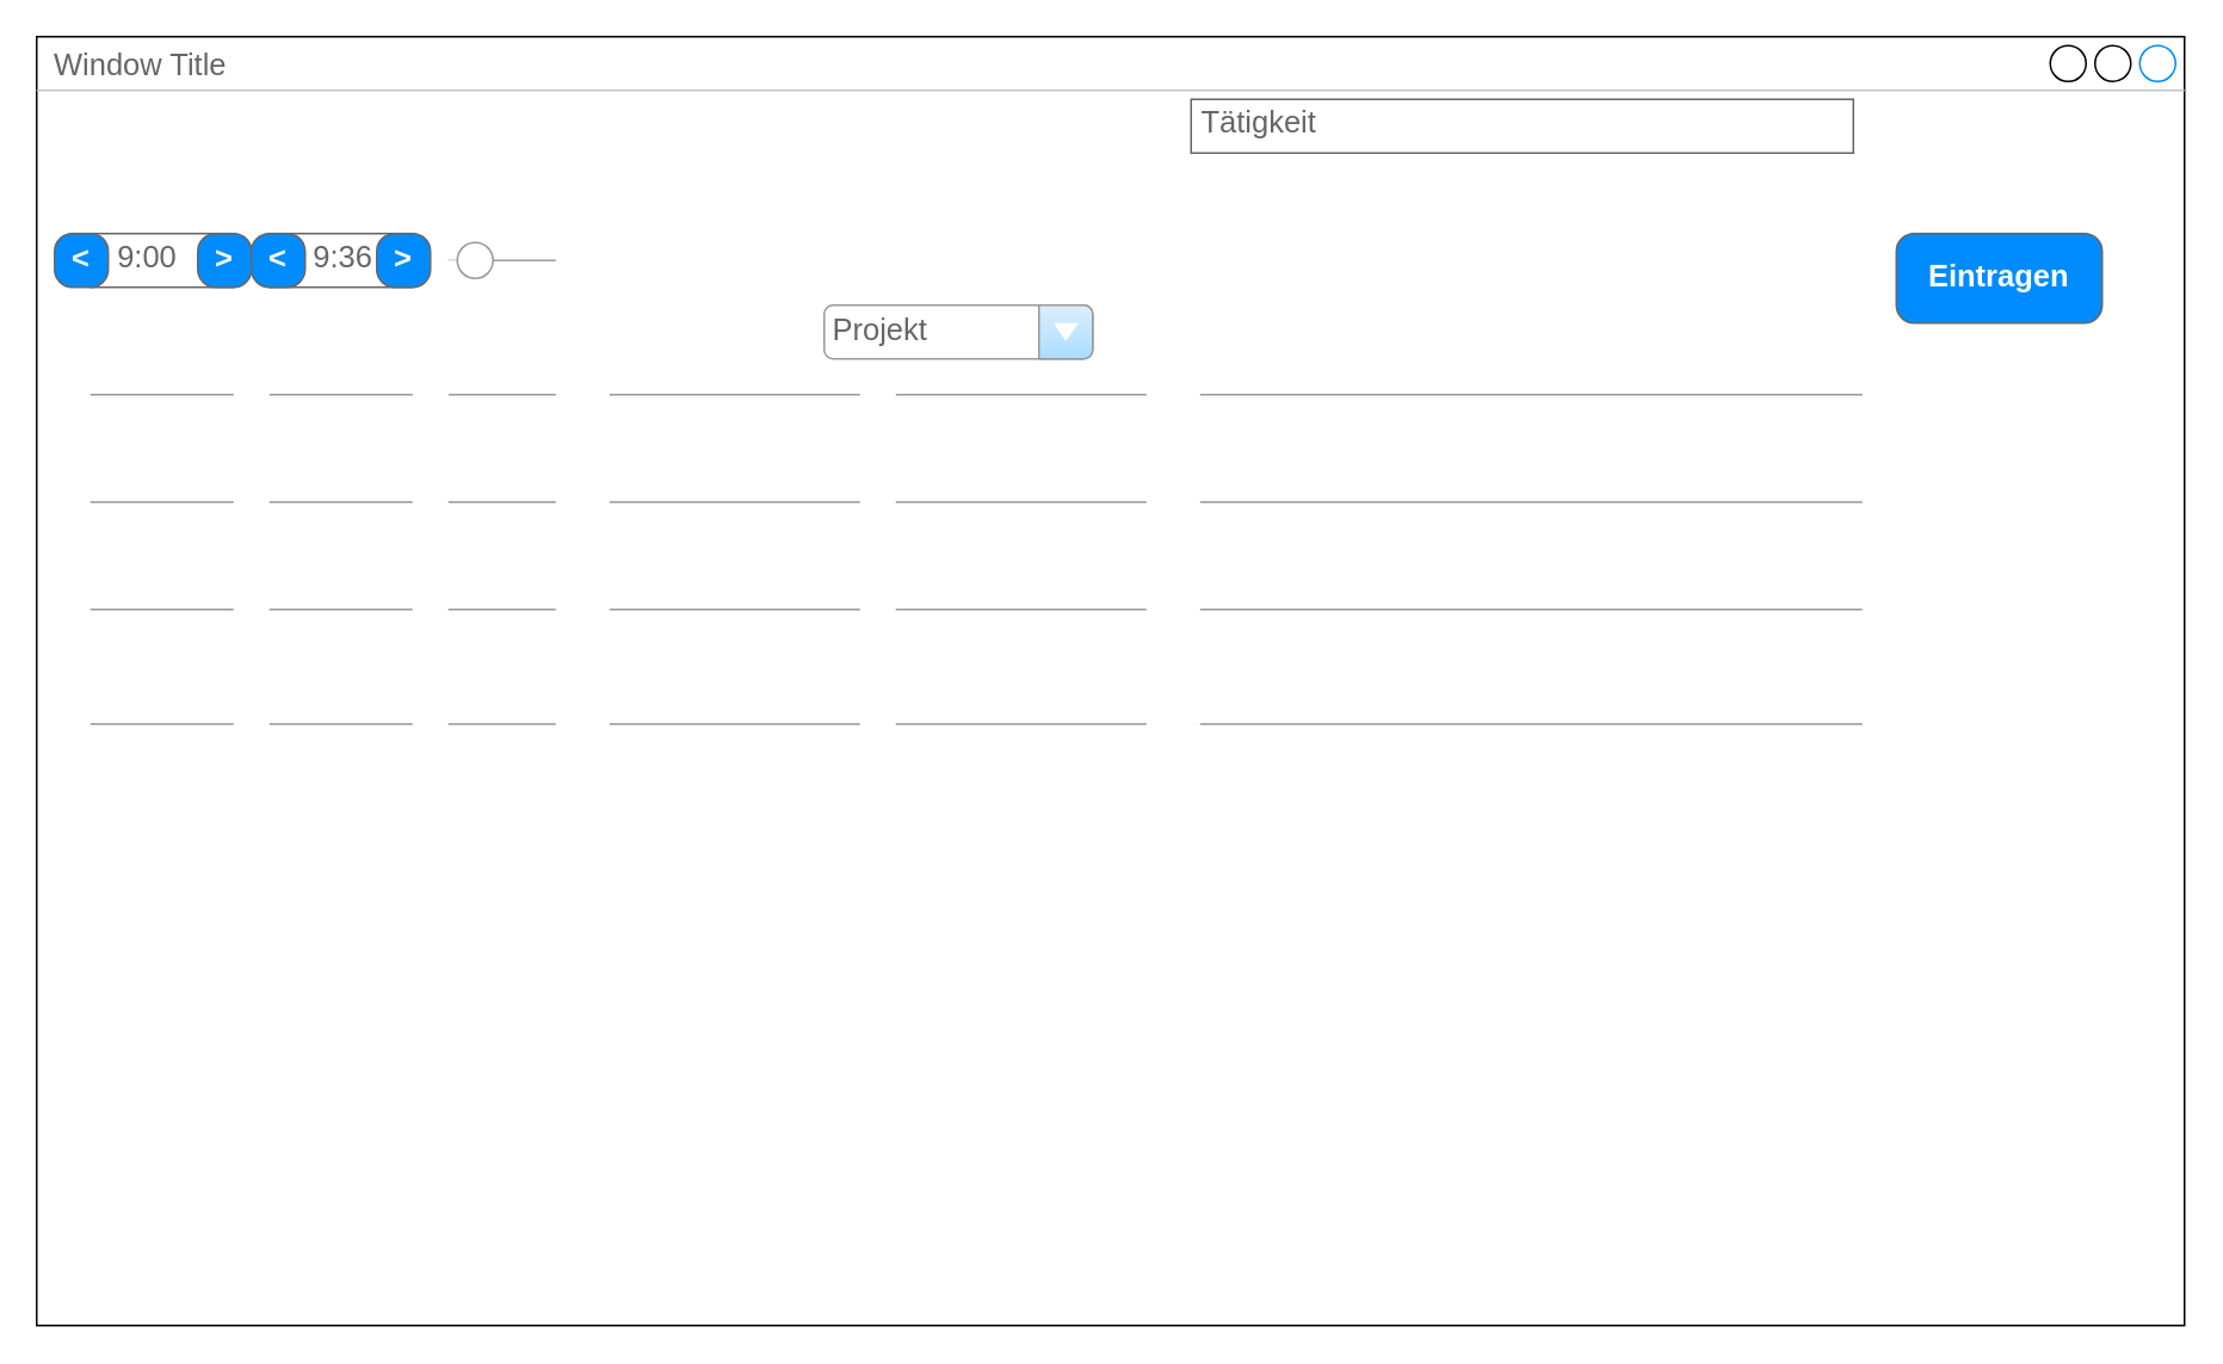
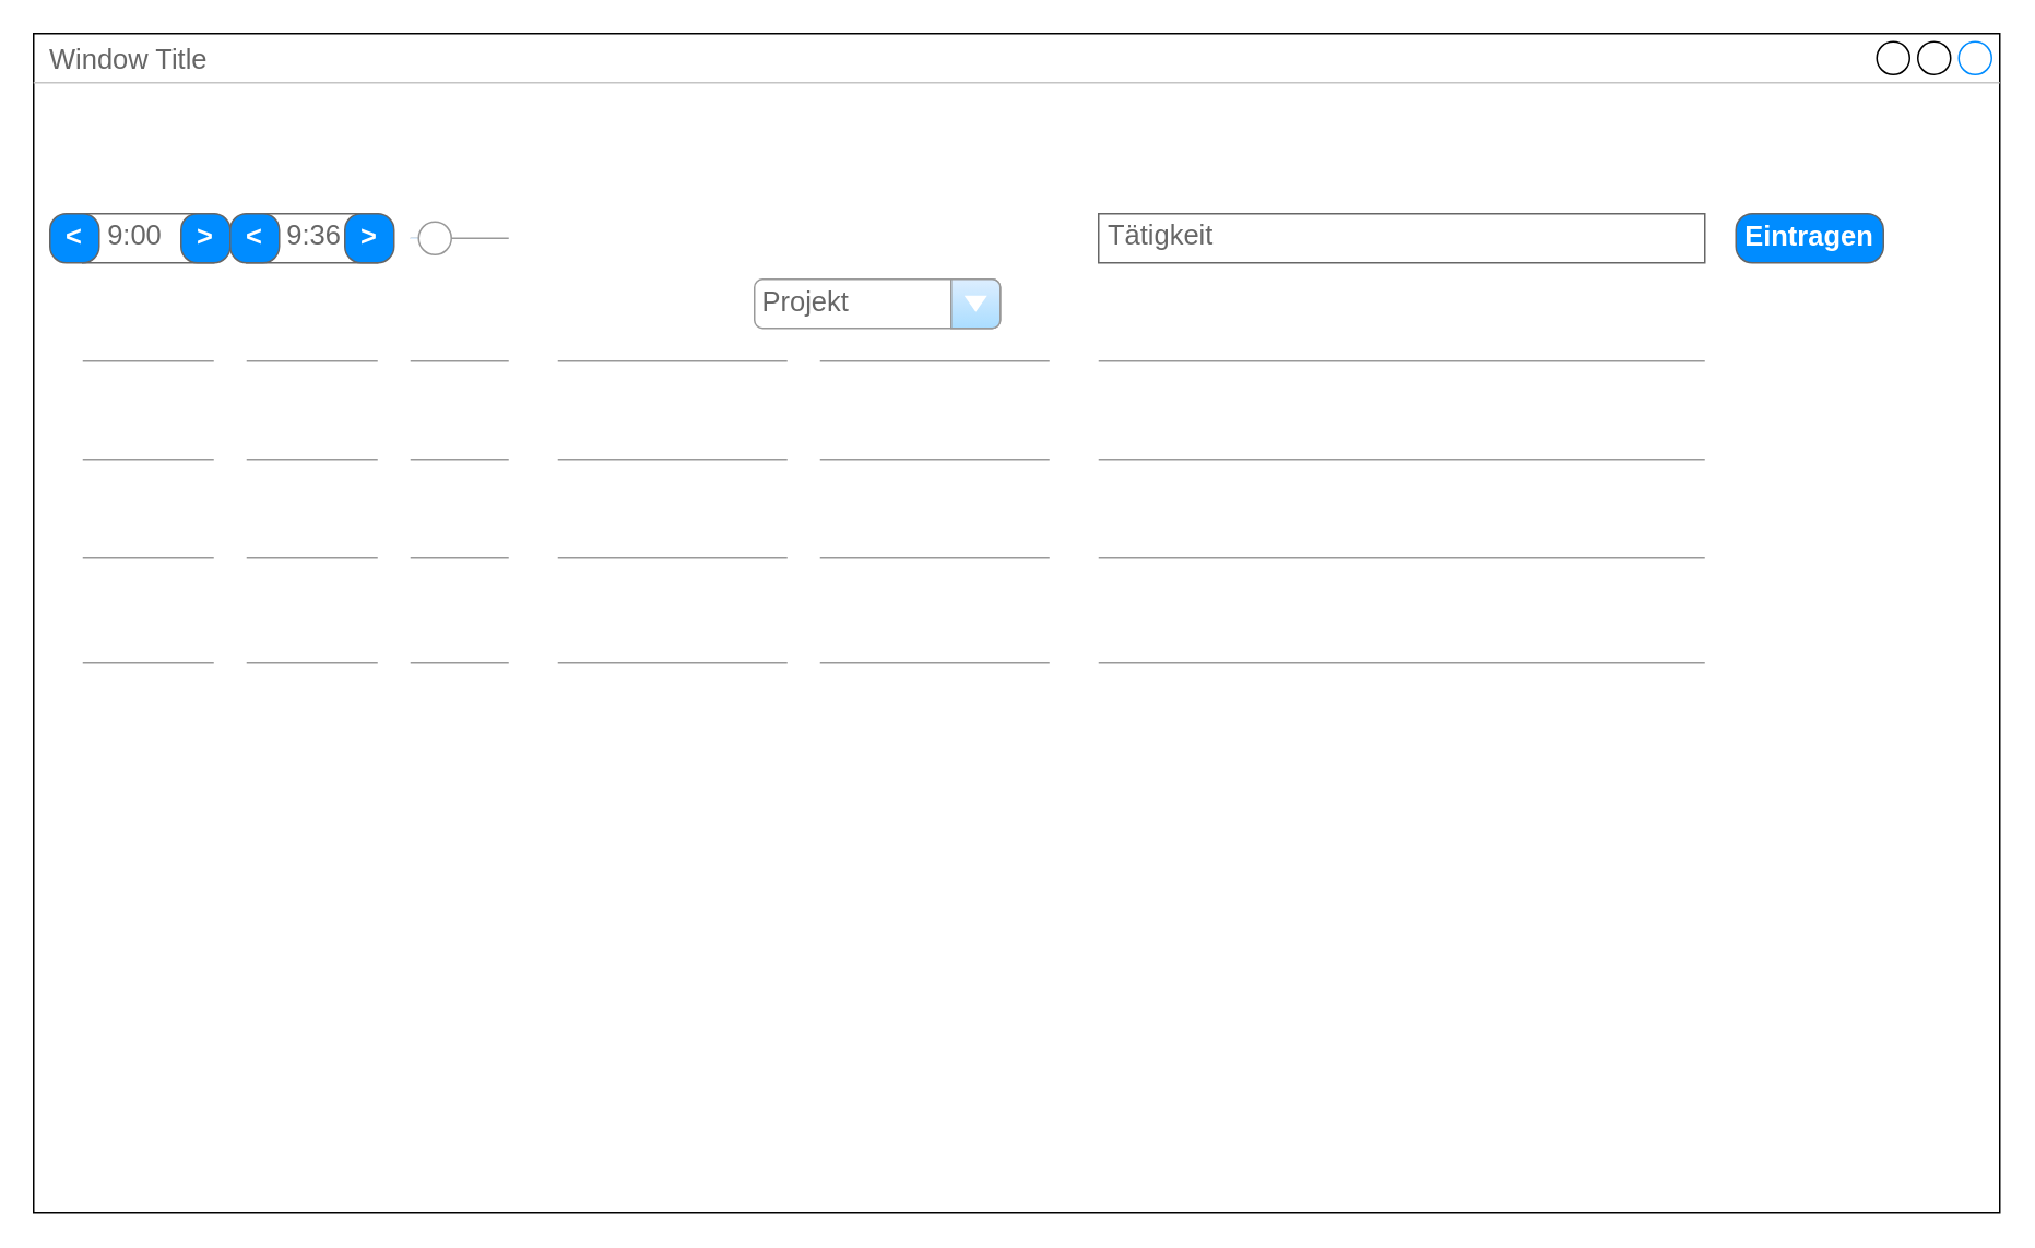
- <mxCell id="7" value="Tätigkeit" style="strokeWidth=1;shadow=0;dashed=0;align=center;html=1;shape=mxgraph.mockup.text.textBox;fontColor=#666666;align=left;fontSize=17;spacingLeft=4;spacingTop=-3;strokeColor=#666666;mainText=" vertex="1" parent="1"><mxGeometry x="665" y="55" width="370" height="30" as="geometry" /></mxCell>
+ <mxCell id="7" value="Tätigkeit" style="strokeWidth=1;shadow=0;dashed=0;align=center;html=1;shape=mxgraph.mockup.text.textBox;fontColor=#666666;align=left;fontSize=17;spacingLeft=4;spacingTop=-3;strokeColor=#666666;mainText=" vertex="1" parent="1"><mxGeometry x="670" y="130" width="370" height="30" as="geometry" /></mxCell>
- <mxCell id="32" value="Eintragen" style="strokeWidth=1;shadow=0;dashed=0;align=center;html=1;shape=mxgraph.mockup.buttons.button;strokeColor=#666666;fontColor=#ffffff;mainText=;buttonStyle=round;fontSize=17;fontStyle=1;fillColor=#008cff;whiteSpace=wrap;" vertex="1" parent="1"><mxGeometry x="1059" y="130" width="115" height="50" as="geometry" /></mxCell>
+ <mxCell id="32" value="Eintragen" style="strokeWidth=1;shadow=0;dashed=0;align=center;html=1;shape=mxgraph.mockup.buttons.button;strokeColor=#666666;fontColor=#ffffff;mainText=;buttonStyle=round;fontSize=17;fontStyle=1;fillColor=#008cff;whiteSpace=wrap;" vertex="1" parent="1"><mxGeometry x="1059" y="130" width="90" height="30" as="geometry" /></mxCell>
